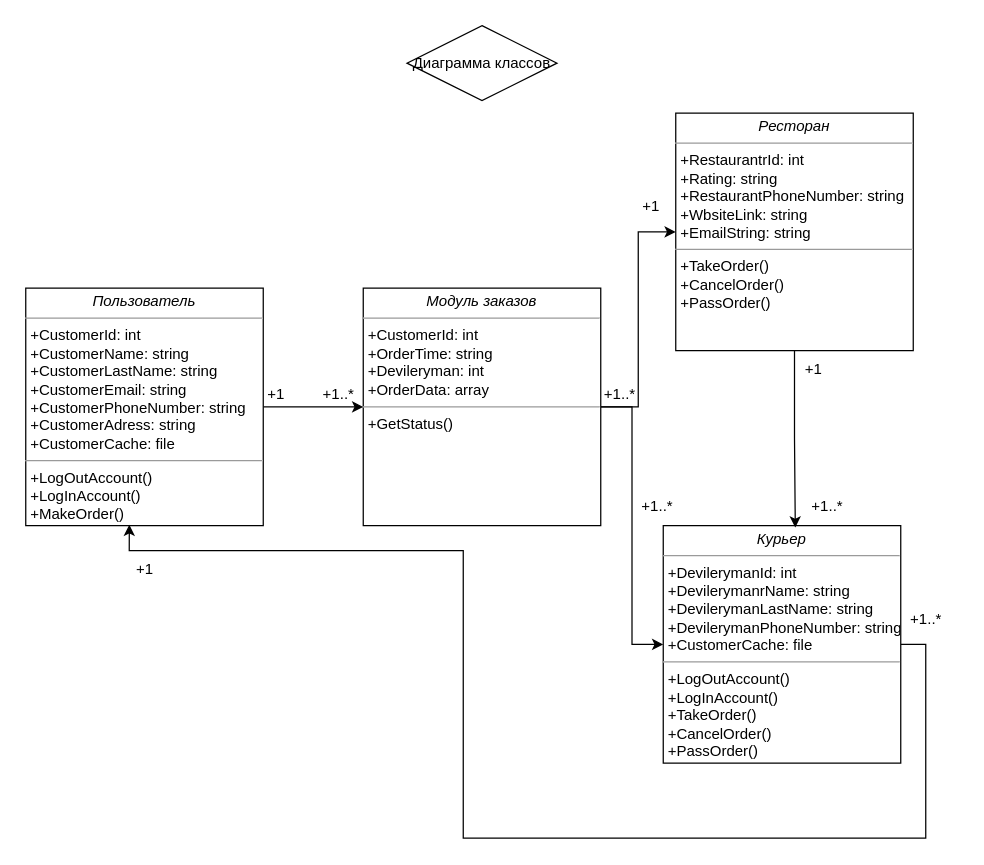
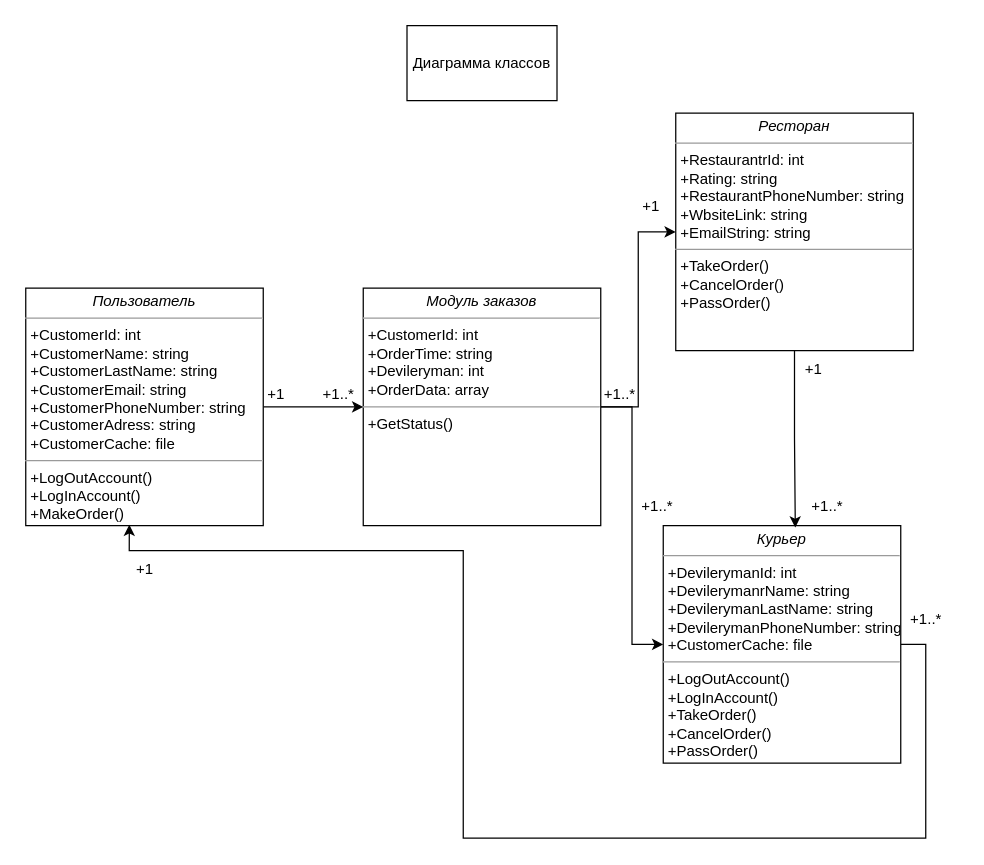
- <mxCell id="4" value="Диаграмма классов" style="rhombus;whiteSpace=wrap;html=1;" vertex="1" parent="1"><mxGeometry x="325" y="20" width="120" height="60" as="geometry" /></mxCell>
+ <mxCell id="4" value="Диаграмма классов" style="rounded=0;whiteSpace=wrap;html=1;" vertex="1" parent="1"><mxGeometry x="325" y="20" width="120" height="60" as="geometry" /></mxCell>
